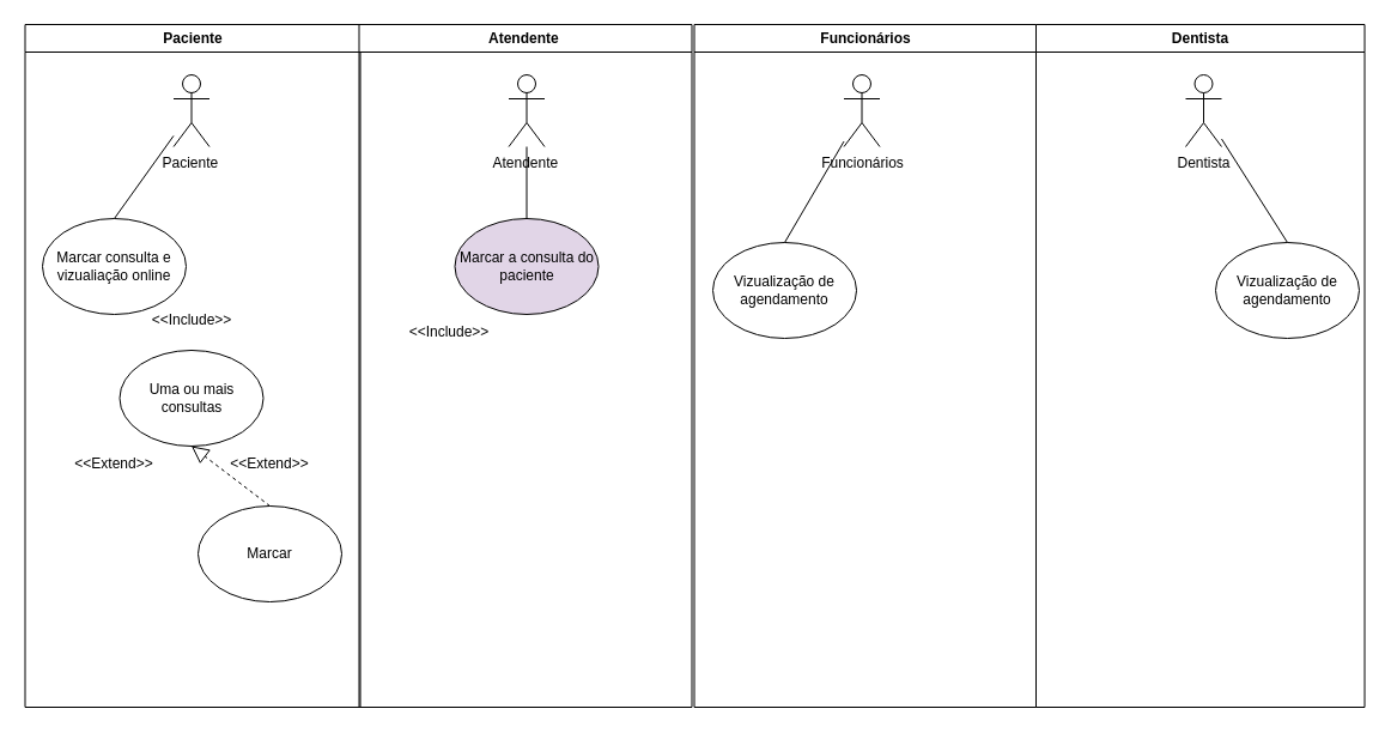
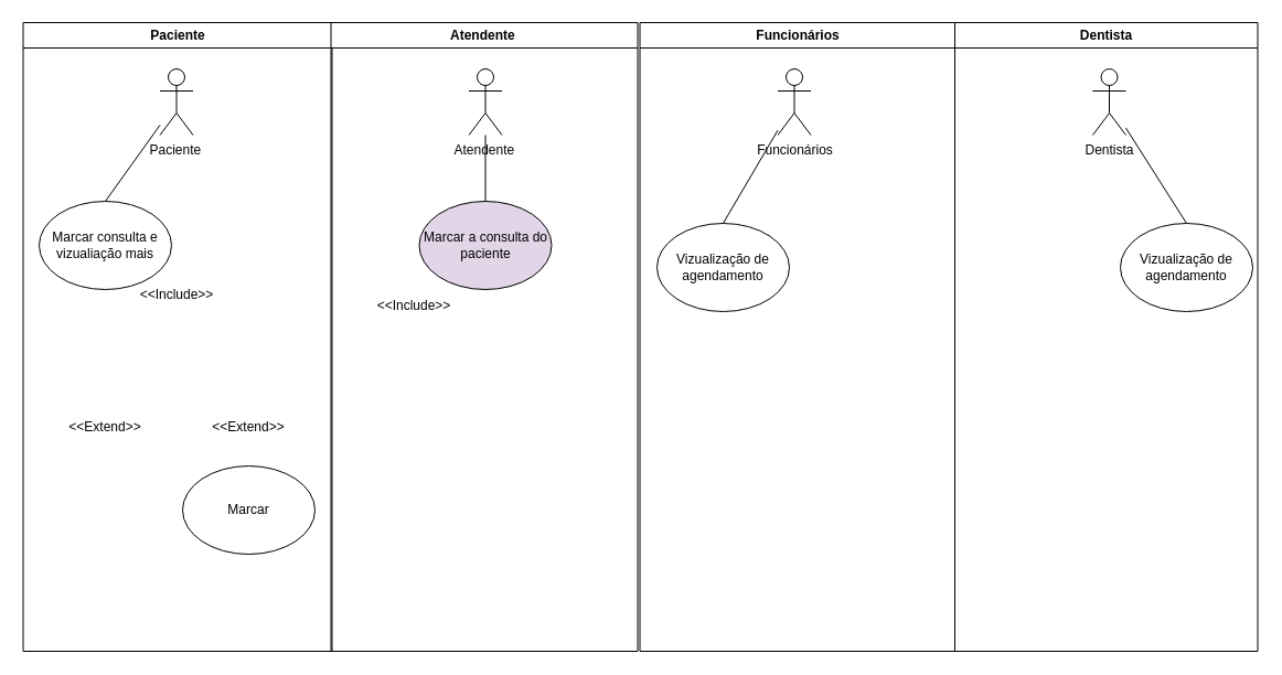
- <mxCell id="4" value="Marcar consulta e vizualiação online" style="ellipse;whiteSpace=wrap;html=1;" vertex="1" parent="2"><mxGeometry x="14.5" y="162" width="120" height="80" as="geometry" /></mxCell>
+ <mxCell id="4" value="Marcar consulta e vizualiação mais" style="ellipse;whiteSpace=wrap;html=1;" vertex="1" parent="2"><mxGeometry x="14.5" y="162" width="120" height="80" as="geometry" /></mxCell>
- <mxCell id="5" value="Uma ou mais consultas" style="ellipse;whiteSpace=wrap;html=1;" vertex="1" parent="2"><mxGeometry x="79" y="272" width="120" height="80" as="geometry" /></mxCell>
- <mxCell id="11" value="" style="endArrow=block;dashed=1;endFill=0;endSize=12;html=1;rounded=0;entryX=0.5;entryY=1;entryDx=0;entryDy=0;exitX=0.5;exitY=0;exitDx=0;exitDy=0;" edge="1" parent="2" source="6" target="5"><mxGeometry width="160" relative="1" as="geometry"><mxPoint x="84.5" y="412" as="sourcePoint" /><mxPoint x="149.0" y="362" as="targetPoint" /></mxGeometry></mxCell>
